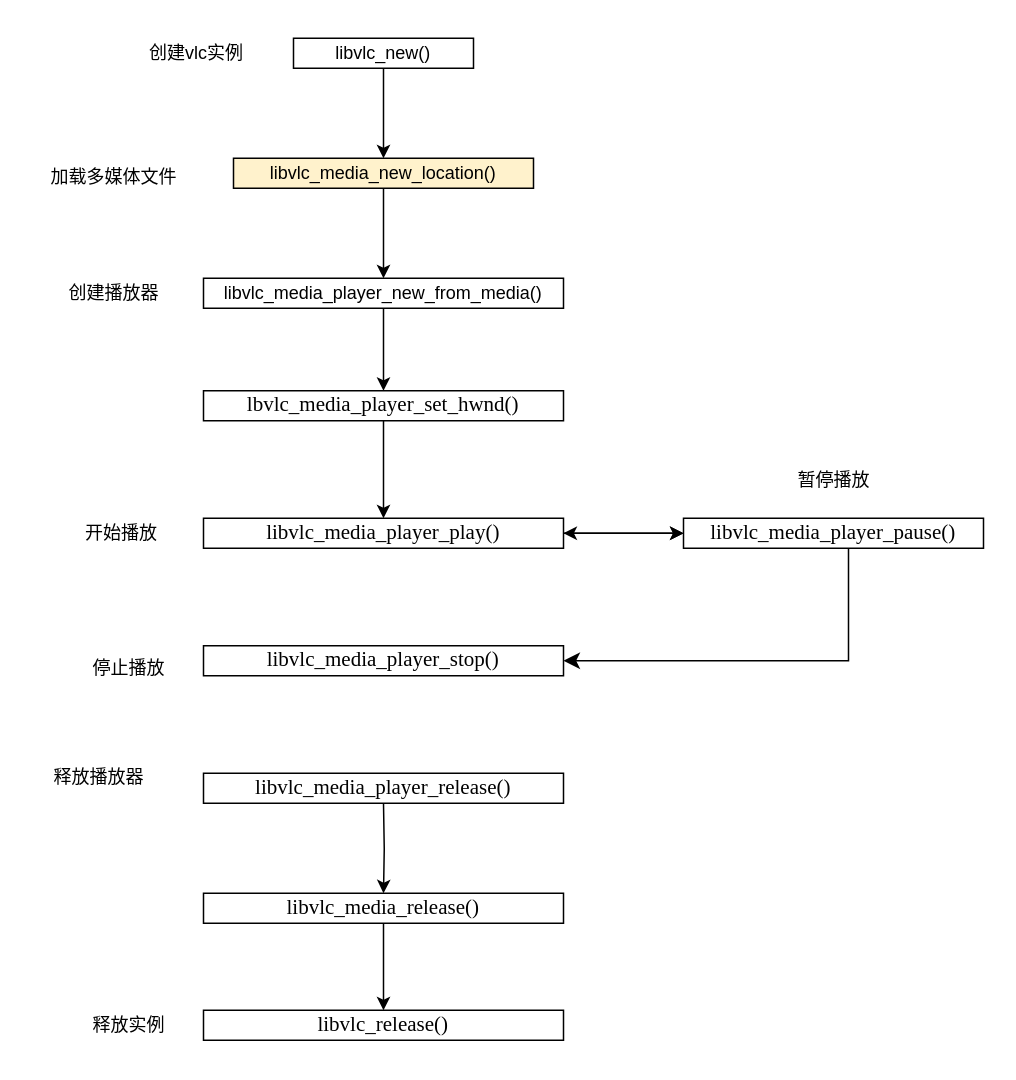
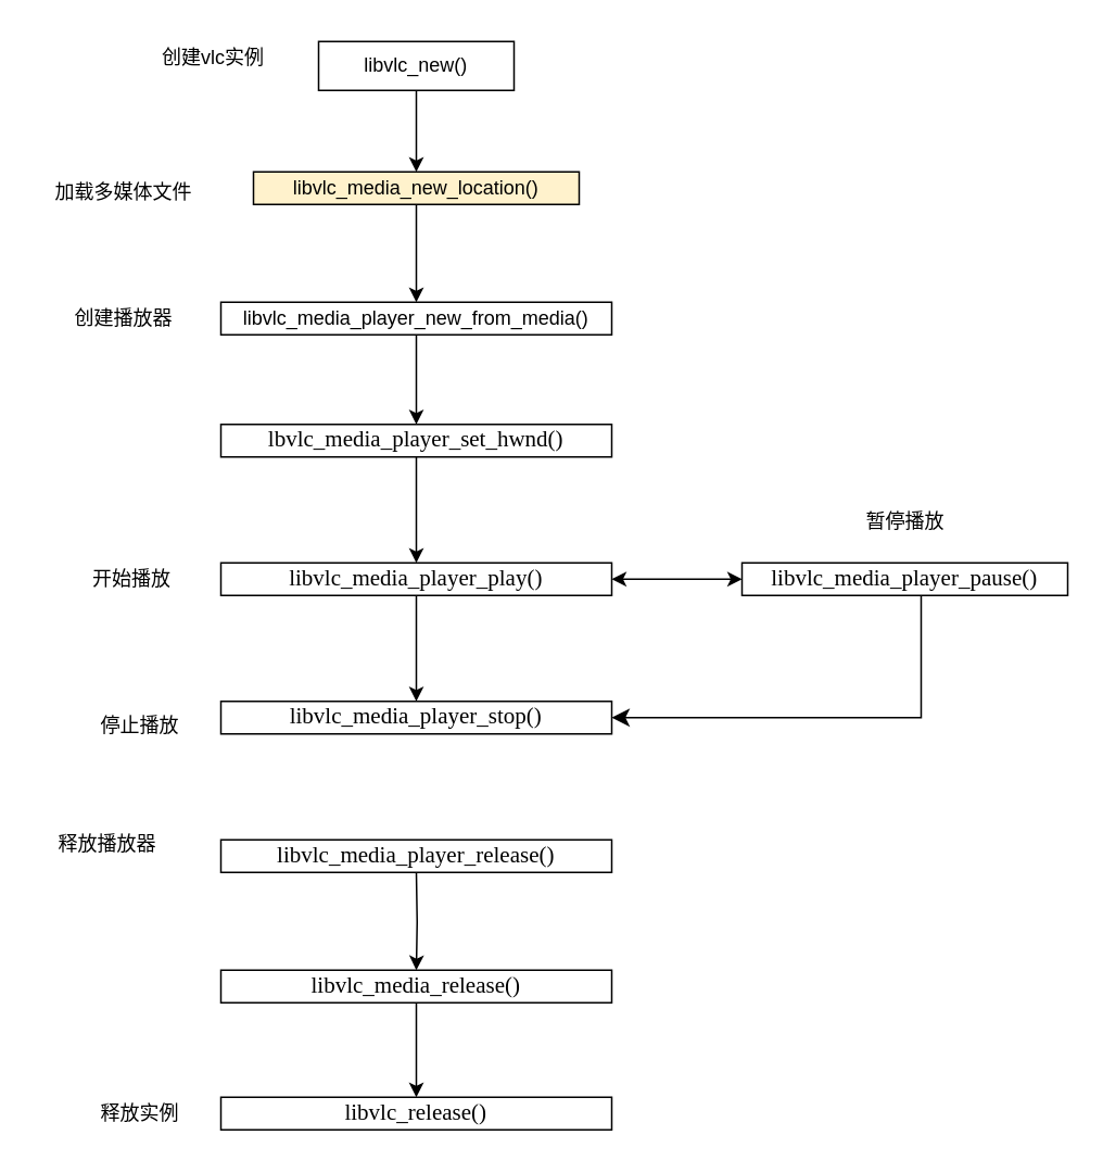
- <mxCell id="3" value="libvlc_new()" style="rounded=0;whiteSpace=wrap;html=1;" vertex="1" parent="1"><mxGeometry x="195" y="25" width="120" height="20" as="geometry" /></mxCell>
+ <mxCell id="3" value="libvlc_new()" style="rounded=0;whiteSpace=wrap;html=1;" vertex="1" parent="1"><mxGeometry x="195" y="25" width="120" height="30" as="geometry" /></mxCell>
- <mxCell id="13" value="" style="edgeStyle=orthogonalEdgeStyle;rounded=0;orthogonalLoop=1;jettySize=auto;html=1;" edge="1" parent="1" source="14" target="18"><mxGeometry relative="1" as="geometry" /></mxCell>
+ <mxCell id="13" value="" style="edgeStyle=orthogonalEdgeStyle;rounded=0;orthogonalLoop=1;jettySize=auto;html=1;" edge="1" parent="1" source="14" target="16"><mxGeometry relative="1" as="geometry" /></mxCell>
